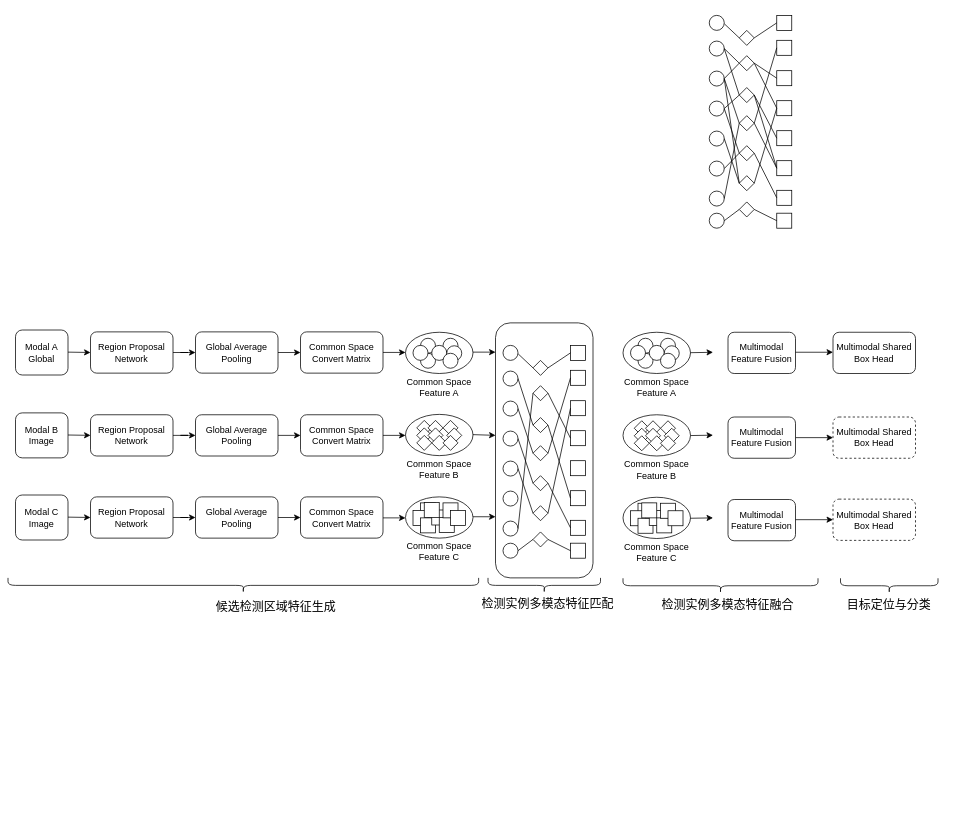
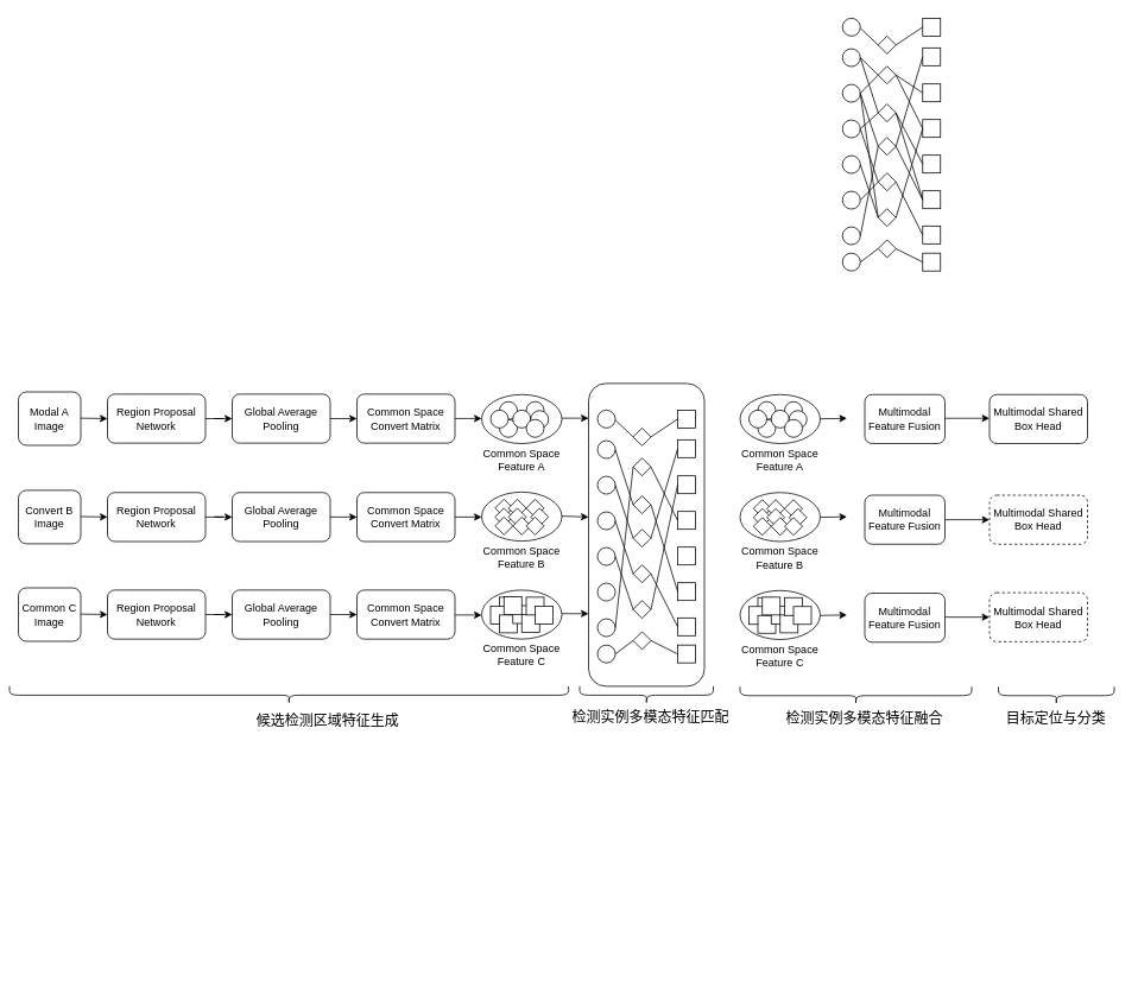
- <mxCell id="126" value="Modal A&lt;br&gt;Global" style="rounded=1;whiteSpace=wrap;html=1;" vertex="1" parent="1"><mxGeometry x="20" y="439.5" width="70" height="60" as="geometry" /></mxCell>
+ <mxCell id="126" value="Modal A&lt;br&gt;Image" style="rounded=1;whiteSpace=wrap;html=1;" vertex="1" parent="1"><mxGeometry x="20" y="439.5" width="70" height="60" as="geometry" /></mxCell>
- <mxCell id="17" value="Modal B&lt;br&gt;Image" style="rounded=1;whiteSpace=wrap;html=1;" parent="1" vertex="1"><mxGeometry x="20" y="550" width="70" height="60" as="geometry" /></mxCell>
+ <mxCell id="17" value="Convert B&lt;br&gt;Image" style="rounded=1;whiteSpace=wrap;html=1;" parent="1" vertex="1"><mxGeometry x="20" y="550" width="70" height="60" as="geometry" /></mxCell>
- <mxCell id="134" value="Modal C&lt;br&gt;Image" style="rounded=1;whiteSpace=wrap;html=1;" vertex="1" parent="1"><mxGeometry x="20" y="659.5" width="70" height="60" as="geometry" /></mxCell>
+ <mxCell id="134" value="Common C&lt;br&gt;Image" style="rounded=1;whiteSpace=wrap;html=1;" vertex="1" parent="1"><mxGeometry x="20" y="659.5" width="70" height="60" as="geometry" /></mxCell>
